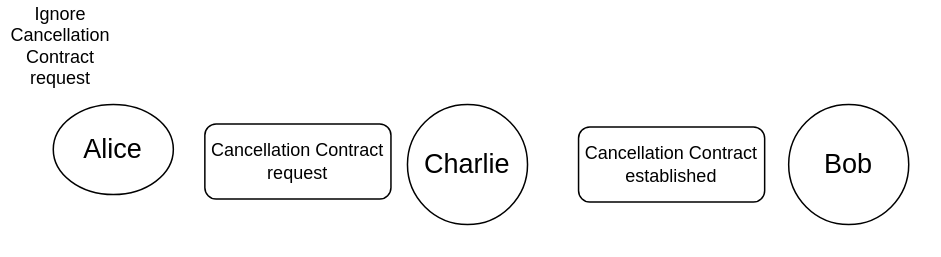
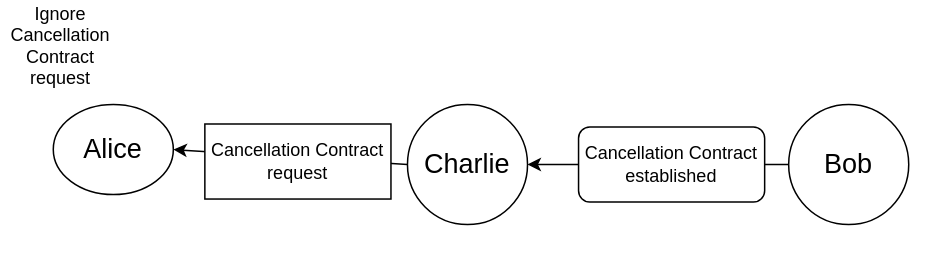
+ <mxCell id="6" value="" style="endArrow=classic;html=1;exitX=0;exitY=0.5;exitDx=0;exitDy=0;entryX=1;entryY=0.5;entryDx=0;entryDy=0;" edge="1" parent="1" source="3" target="2"><mxGeometry width="50" height="50" relative="1" as="geometry"><mxPoint x="460" y="119" as="sourcePoint" /><mxPoint x="361" y="119" as="targetPoint" /><Array as="points" /></mxGeometry></mxCell>
- <mxCell id="8" value="Cancellation Contract request" style="rounded=1;whiteSpace=wrap;html=1;" vertex="1" parent="1"><mxGeometry x="136" y="82" width="124" height="50" as="geometry" /></mxCell>
+ <mxCell id="8" value="Cancellation Contract request" style="whiteSpace=wrap;html=1;rounded=0;" vertex="1" parent="1"><mxGeometry x="136" y="82" width="124" height="50" as="geometry" /></mxCell>
+ <mxCell id="5" value="" style="endArrow=classic;html=1;exitX=0;exitY=0.5;exitDx=0;exitDy=0;entryX=1;entryY=0.5;entryDx=0;entryDy=0;" edge="1" parent="1" source="4" target="3"><mxGeometry width="50" height="50" relative="1" as="geometry"><mxPoint x="365" y="169" as="sourcePoint" /><mxPoint x="385" y="119" as="targetPoint" /><Array as="points" /></mxGeometry></mxCell>
